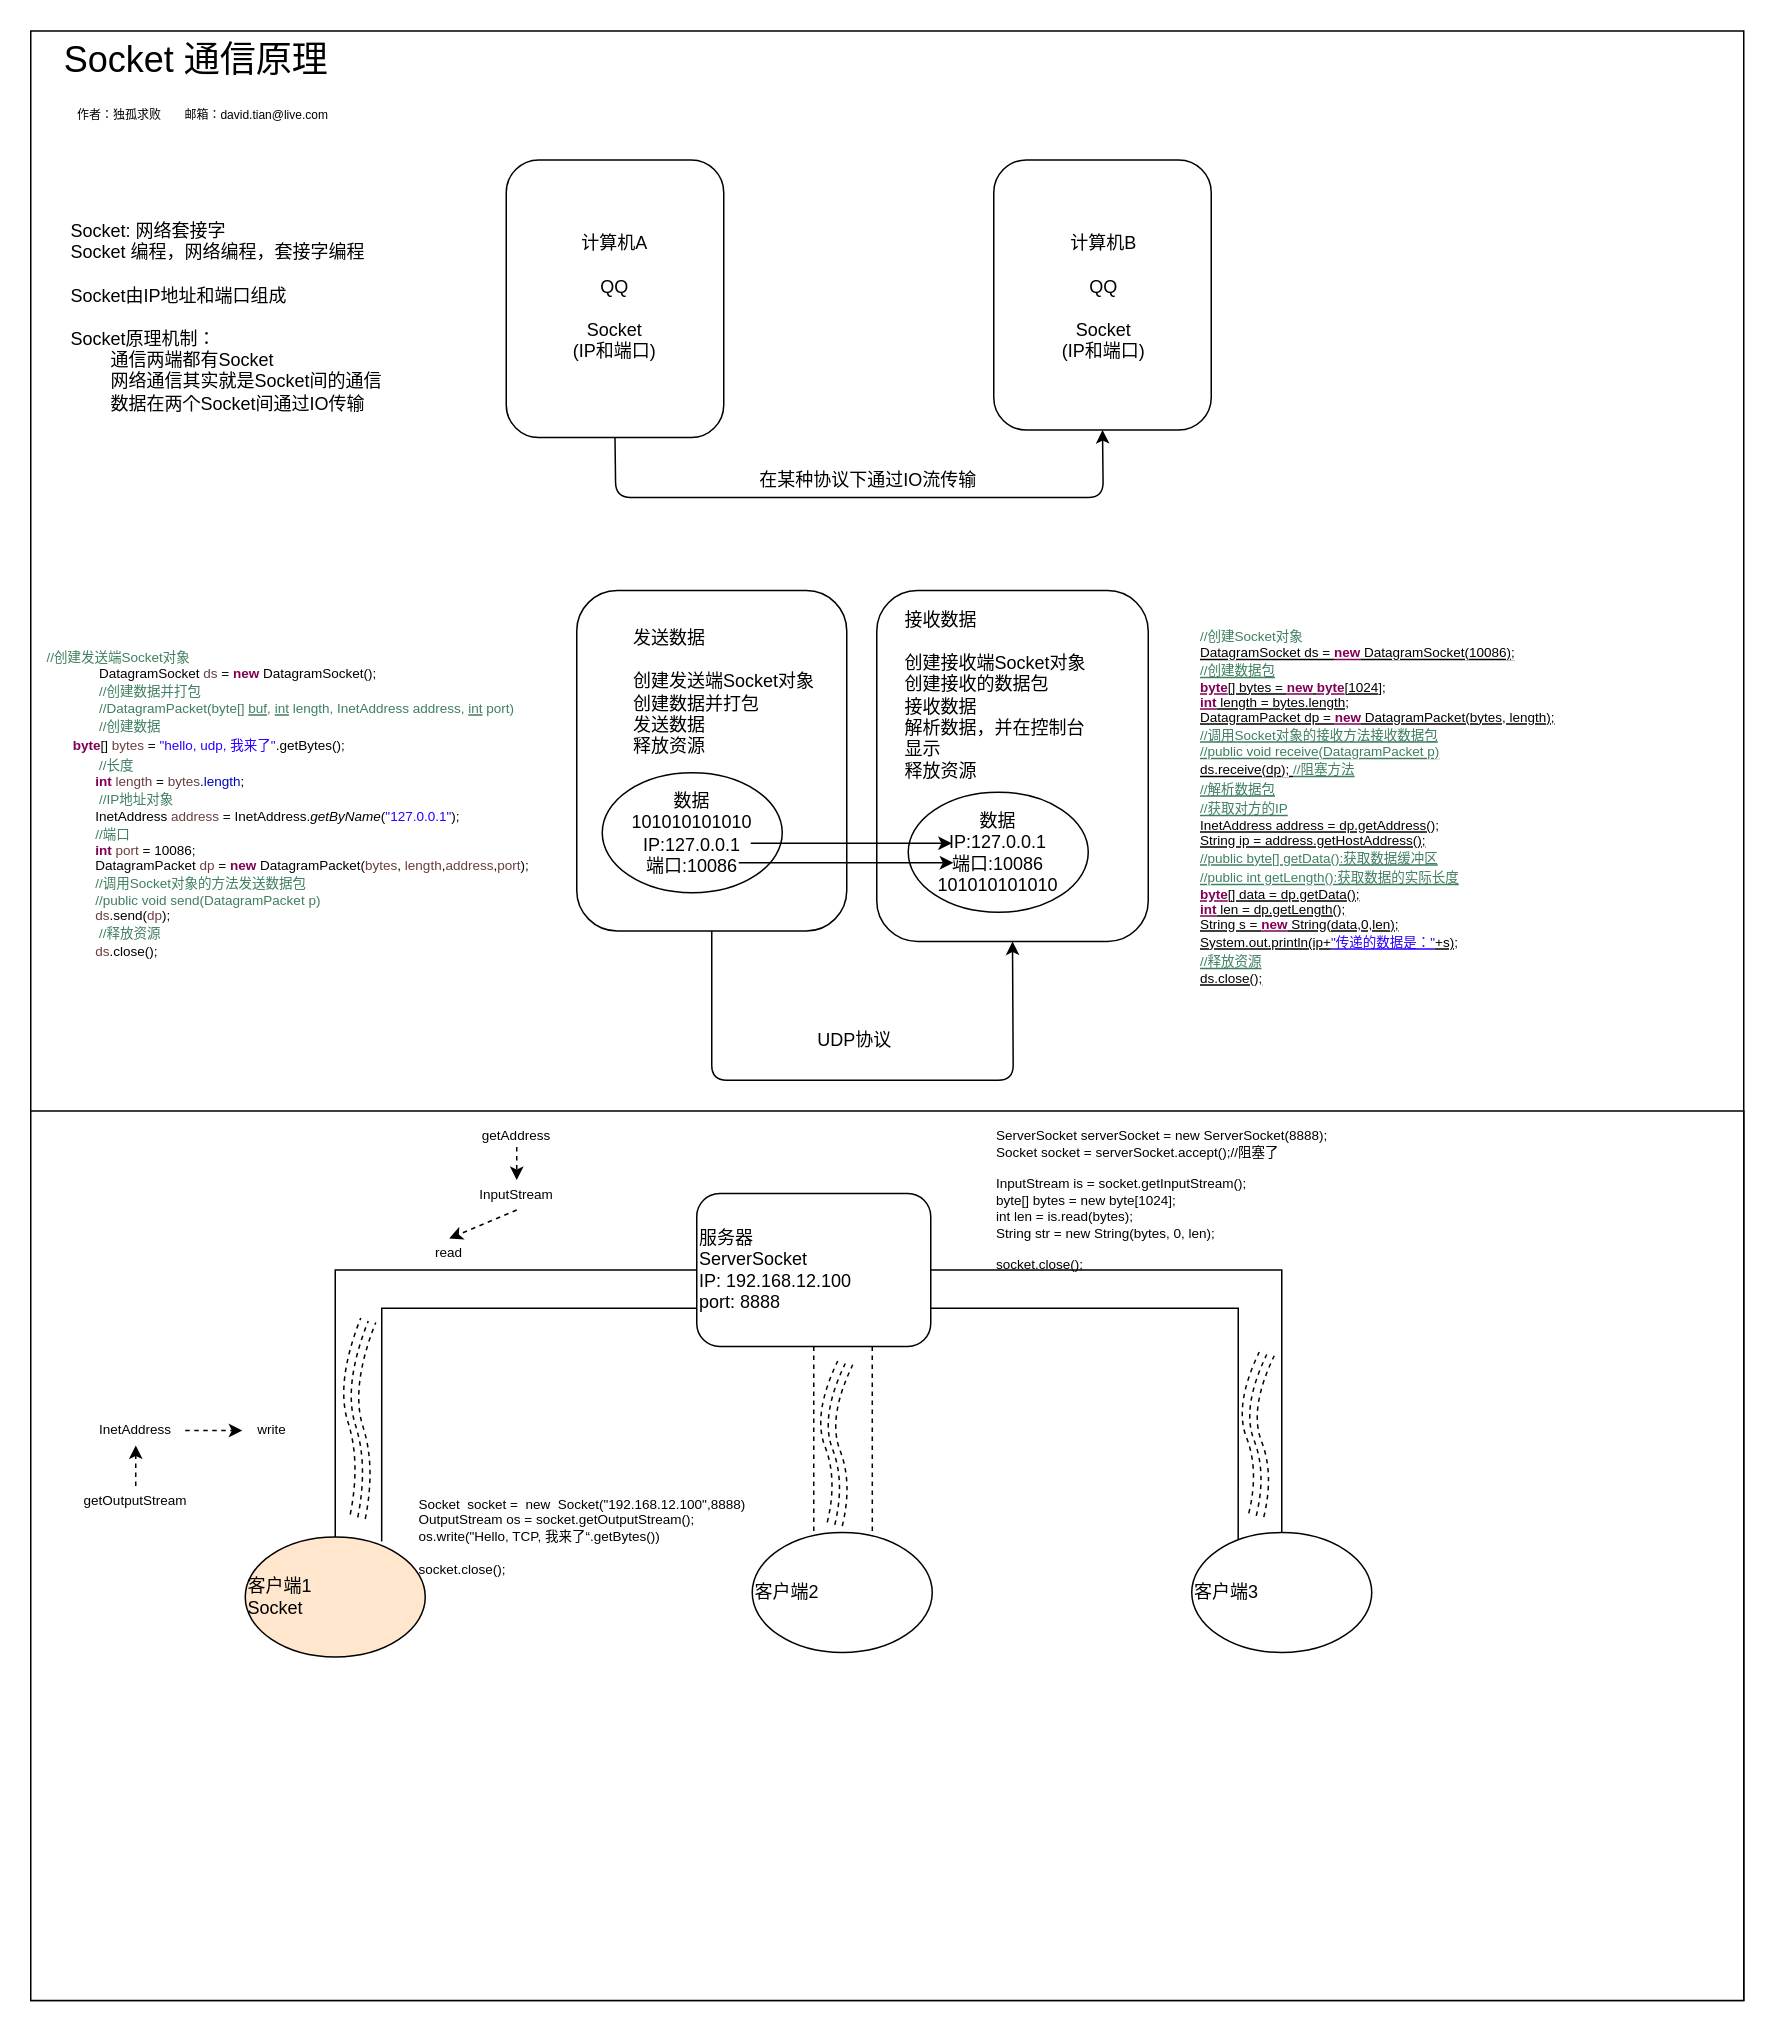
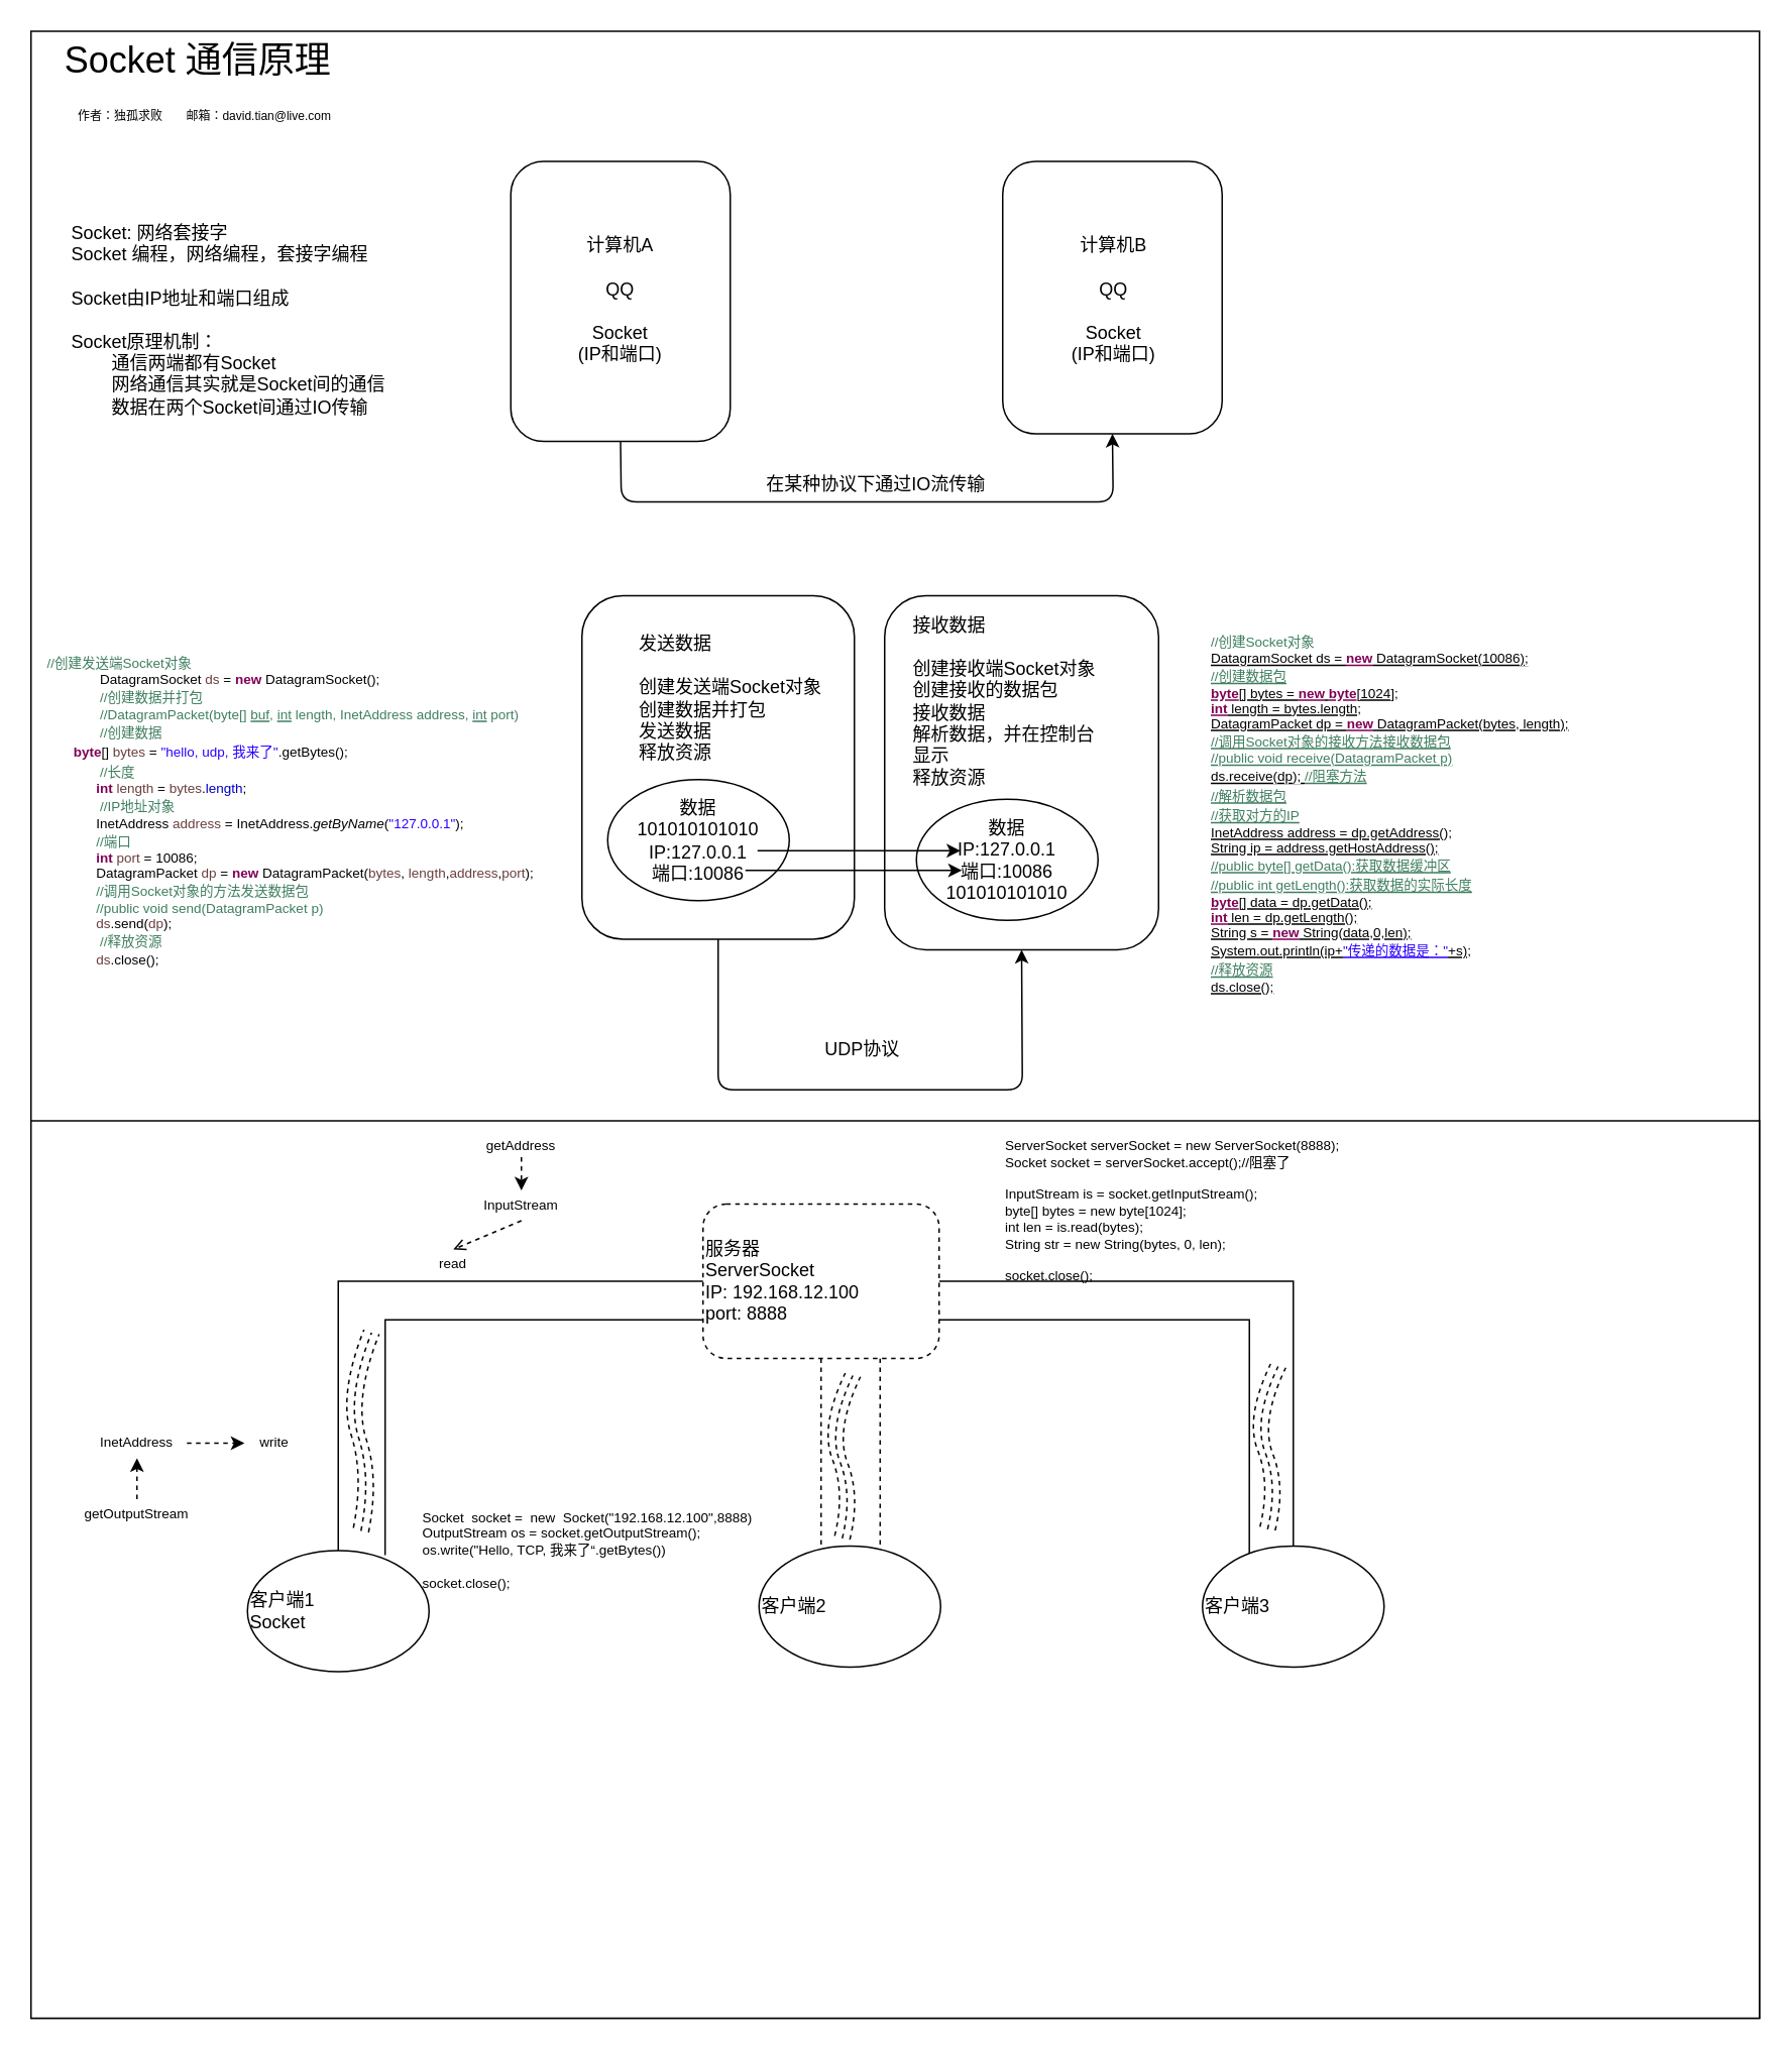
- <mxCell id="50" value="" style="endArrow=classic;html=1;dashed=1;fontSize=9;exitX=0.5;exitY=1;exitDx=0;exitDy=0;entryX=0.5;entryY=0;entryDx=0;entryDy=0;" edge="1" parent="1" source="47" target="48"><mxGeometry width="50" height="50" relative="1" as="geometry"><mxPoint x="329" y="942" as="sourcePoint" /><mxPoint x="379" y="892" as="targetPoint" /></mxGeometry></mxCell>
+ <mxCell id="50" value="" style="endArrow=open;html=1;dashed=1;fontSize=9;exitX=0.5;exitY=1;exitDx=0;exitDy=0;entryX=0.5;entryY=0;entryDx=0;entryDy=0;" edge="1" parent="1" source="47" target="48"><mxGeometry width="50" height="50" relative="1" as="geometry"><mxPoint x="329" y="942" as="sourcePoint" /><mxPoint x="379" y="892" as="targetPoint" /></mxGeometry></mxCell>
- <mxCell id="30" value="服务器&lt;br style=&quot;font-size: 12px;&quot;&gt;ServerSocket&lt;br style=&quot;font-size: 12px;&quot;&gt;IP: 192.168.12.100&lt;br style=&quot;font-size: 12px;&quot;&gt;port: 8888" style="rounded=1;whiteSpace=wrap;html=1;fontSize=12;align=left;" vertex="1" parent="1"><mxGeometry x="464" y="795" width="156" height="102" as="geometry" /></mxCell>
+ <mxCell id="30" value="服务器&lt;br style=&quot;font-size: 12px;&quot;&gt;ServerSocket&lt;br style=&quot;font-size: 12px;&quot;&gt;IP: 192.168.12.100&lt;br style=&quot;font-size: 12px;&quot;&gt;port: 8888" style="rounded=1;whiteSpace=wrap;html=1;fontSize=12;align=left;dashed=1;" vertex="1" parent="1"><mxGeometry x="464" y="795" width="156" height="102" as="geometry" /></mxCell>
- <mxCell id="32" value="客户端1&lt;br&gt;Socket" style="ellipse;whiteSpace=wrap;html=1;fontSize=12;align=left;fillColor=#ffe6cc;" vertex="1" parent="1"><mxGeometry x="163" y="1024" width="120" height="80" as="geometry" /></mxCell>
+ <mxCell id="32" value="客户端1&lt;br&gt;Socket" style="ellipse;whiteSpace=wrap;html=1;fontSize=12;align=left;" vertex="1" parent="1"><mxGeometry x="163" y="1024" width="120" height="80" as="geometry" /></mxCell>
